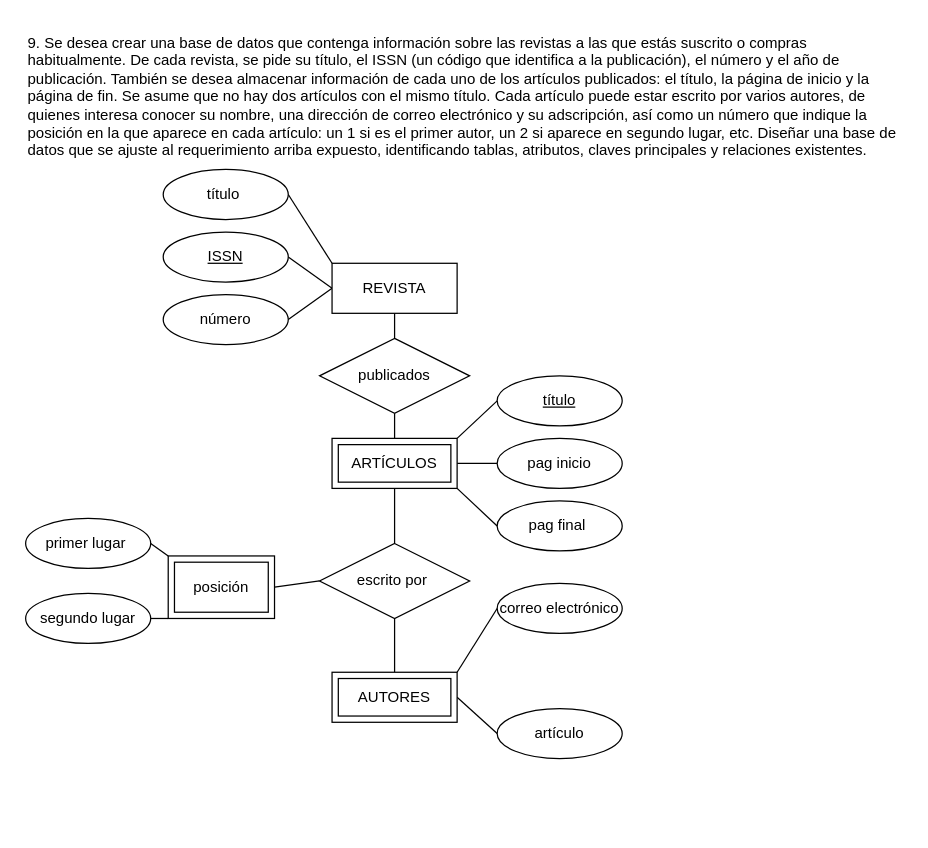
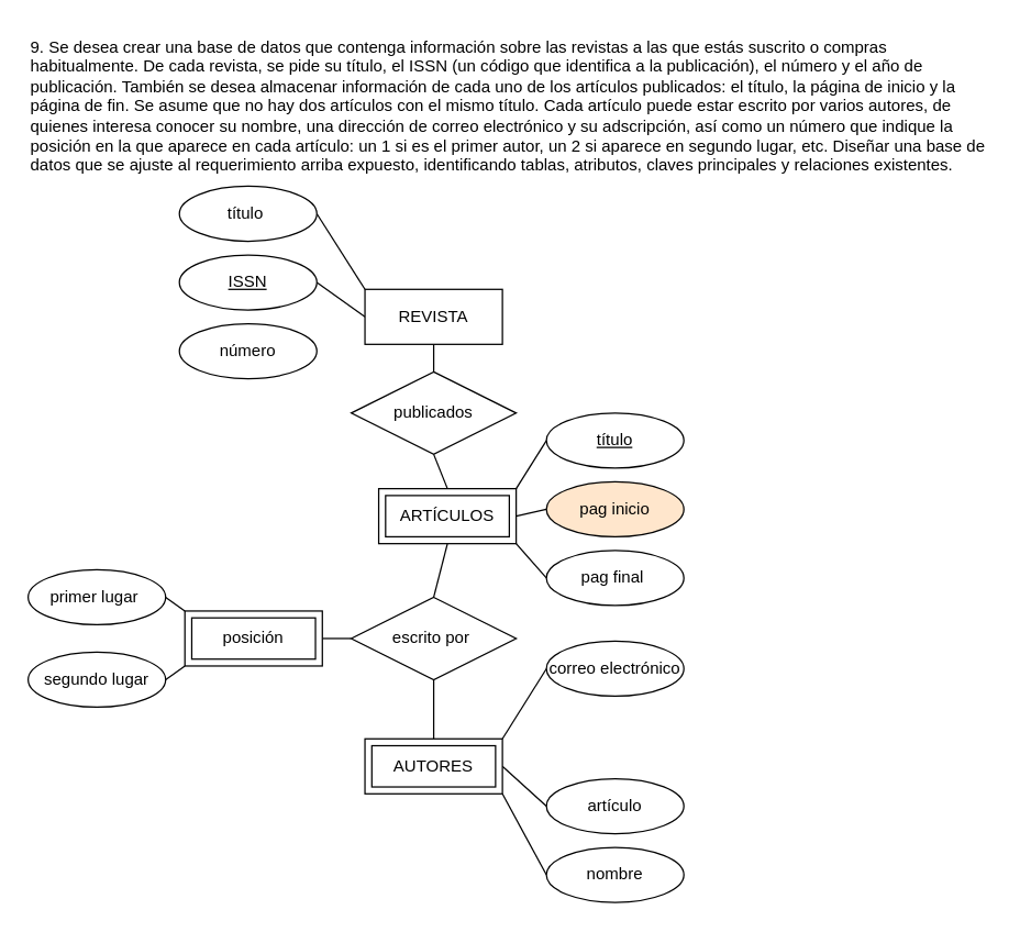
- <mxCell id="4" style="edgeStyle=none;html=1;exitX=0;exitY=0.5;exitDx=0;exitDy=0;entryX=1;entryY=0.5;entryDx=0;entryDy=0;endArrow=none;endFill=0;" edge="1" parent="1" source="7" target="10"><mxGeometry relative="1" as="geometry" /></mxCell>
- <mxCell id="24" value="ARTÍCULOS" style="shape=ext;margin=3;double=1;whiteSpace=wrap;html=1;align=center;" vertex="1" parent="1"><mxGeometry x="265" y="350" width="100" height="40" as="geometry" /></mxCell>
+ <mxCell id="24" value="ARTÍCULOS" style="shape=ext;margin=3;double=1;whiteSpace=wrap;html=1;align=center;" vertex="1" parent="1"><mxGeometry x="275" y="355" width="100" height="40" as="geometry" /></mxCell>
- <mxCell id="13" value="pag inicio" style="ellipse;whiteSpace=wrap;html=1;align=center;" vertex="1" parent="1"><mxGeometry x="397" y="350" width="100" height="40" as="geometry" /></mxCell>
+ <mxCell id="13" value="pag inicio" style="ellipse;whiteSpace=wrap;html=1;align=center;fillColor=#ffe6cc;" vertex="1" parent="1"><mxGeometry x="397" y="350" width="100" height="40" as="geometry" /></mxCell>
- <mxCell id="33" value="posición" style="shape=ext;margin=3;double=1;whiteSpace=wrap;html=1;align=center;" vertex="1" parent="1"><mxGeometry x="134" y="444" width="85" height="50" as="geometry" /></mxCell>
+ <mxCell id="33" value="posición" style="shape=ext;margin=3;double=1;whiteSpace=wrap;html=1;align=center;" vertex="1" parent="1"><mxGeometry x="134" y="444" width="100" height="40" as="geometry" /></mxCell>
+ <mxCell id="26" style="edgeStyle=none;html=1;exitX=1;exitY=1;exitDx=0;exitDy=0;entryX=0;entryY=0.5;entryDx=0;entryDy=0;endArrow=none;endFill=0;" edge="1" parent="1" source="28" target="29"><mxGeometry relative="1" as="geometry" /></mxCell>
+ <mxCell id="29" value="nombre" style="ellipse;whiteSpace=wrap;html=1;align=center;" vertex="1" parent="1"><mxGeometry x="397" y="616" width="100" height="40" as="geometry" /></mxCell>
